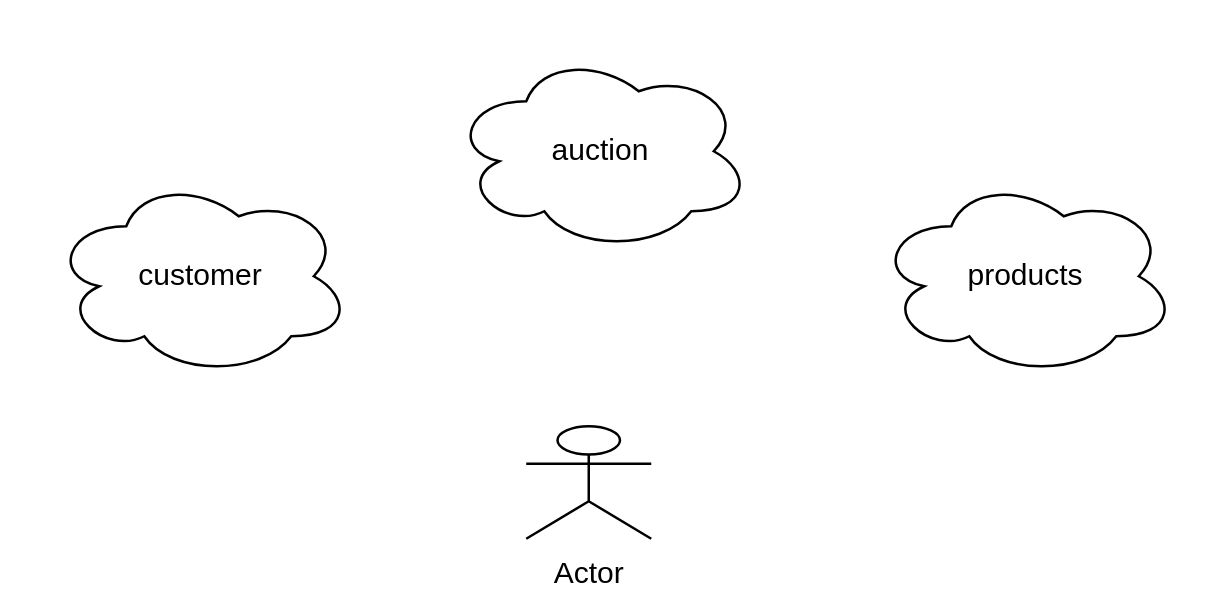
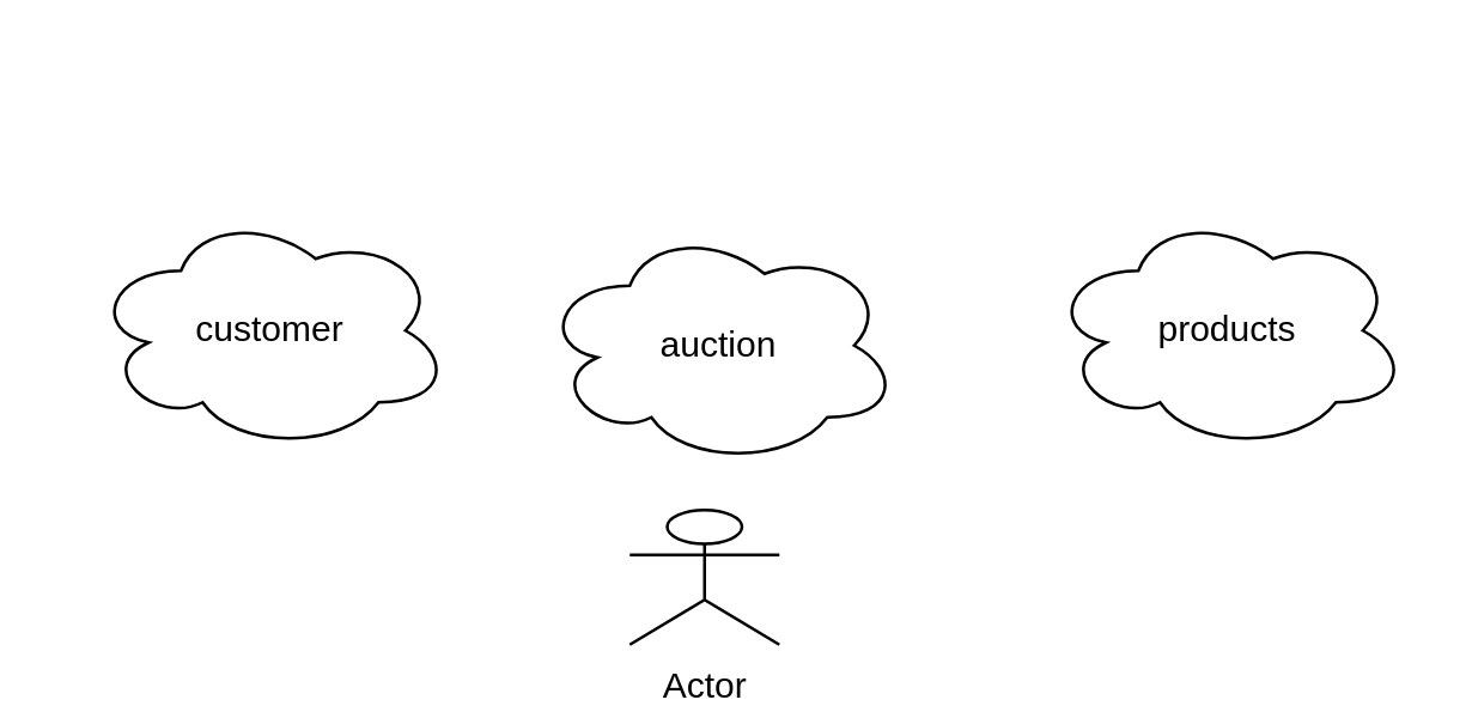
- <mxCell id="4" value="auction" style="ellipse;shape=cloud;whiteSpace=wrap;html=1;" vertex="1" parent="1"><mxGeometry x="180" y="20" width="120" height="80" as="geometry" /></mxCell>
+ <mxCell id="4" value="auction" style="ellipse;shape=cloud;whiteSpace=wrap;html=1;" vertex="1" parent="1"><mxGeometry x="180" y="75" width="120" height="80" as="geometry" /></mxCell>
- <mxCell id="5" value="customer" style="ellipse;shape=cloud;whiteSpace=wrap;html=1;" vertex="1" parent="1"><mxGeometry x="20" y="70" width="120" height="80" as="geometry" /></mxCell>
+ <mxCell id="5" value="customer" style="ellipse;shape=cloud;whiteSpace=wrap;html=1;" vertex="1" parent="1"><mxGeometry x="30" y="70" width="120" height="80" as="geometry" /></mxCell>
